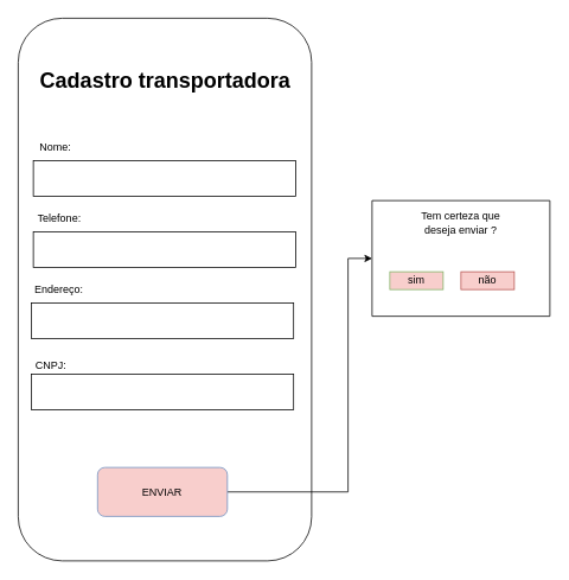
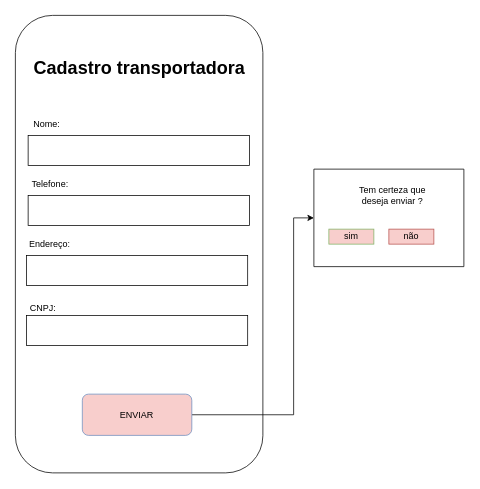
- <mxCell id="15" value="Tem certeza que deseja enviar ?" style="text;html=1;align=center;verticalAlign=middle;whiteSpace=wrap;rounded=0;" vertex="1" parent="14"><mxGeometry x="50" y="10" width="100" height="30" as="geometry" /></mxCell>
+ <mxCell id="15" value="Tem certeza que deseja enviar ?" style="text;html=1;align=center;verticalAlign=middle;whiteSpace=wrap;rounded=0;" vertex="1" parent="14"><mxGeometry x="55" y="20" width="100" height="30" as="geometry" /></mxCell>
